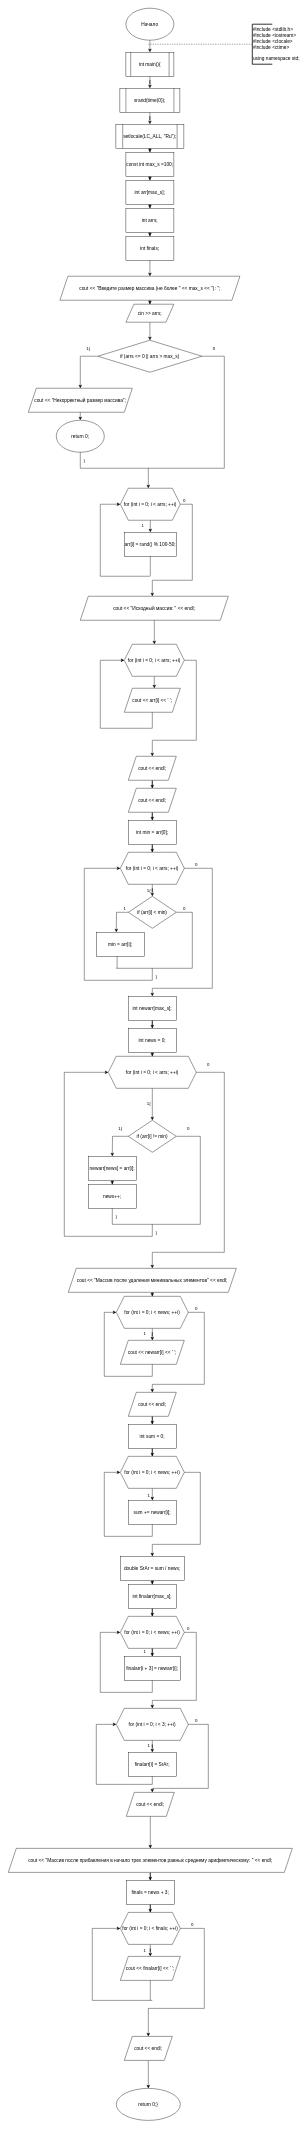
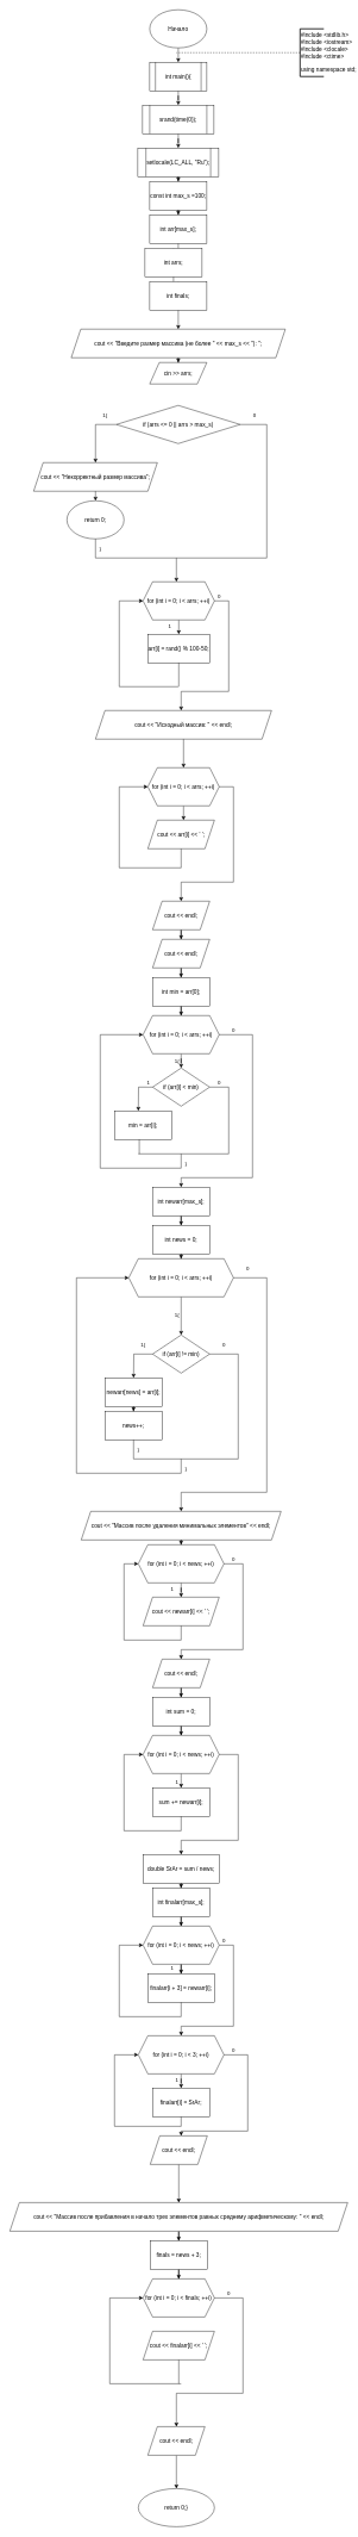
- <mxCell id="17" value="int arrs;" style="whiteSpace=wrap;html=1;" vertex="1" parent="1"><mxGeometry x="314" y="520" width="120" height="60" as="geometry" /></mxCell>
+ <mxCell id="17" value="int arrs;" style="whiteSpace=wrap;html=1;" vertex="1" parent="1"><mxGeometry x="304" y="520" width="120" height="60" as="geometry" /></mxCell>
- <mxCell id="22" value="" style="edgeStyle=orthogonalEdgeStyle;rounded=0;orthogonalLoop=1;jettySize=auto;html=1;" edge="1" parent="1" source="23" target="24"><mxGeometry relative="1" as="geometry" /></mxCell>
- <mxCell id="174" value="" style="edgeStyle=orthogonalEdgeStyle;rounded=0;orthogonalLoop=1;jettySize=auto;html=1;" edge="1" parent="1" source="176" target="177"><mxGeometry relative="1" as="geometry" /></mxCell>
- <mxCell id="175" value="1" style="edgeLabel;html=1;align=center;verticalAlign=middle;resizable=0;points=[];" vertex="1" connectable="0" parent="174"><mxGeometry x="0.4" y="-2" relative="1" as="geometry"><mxPoint x="-13" as="offset" /></mxGeometry></mxCell>
